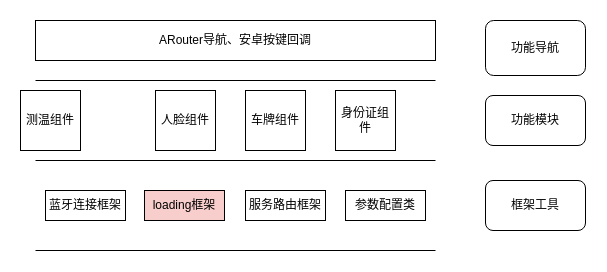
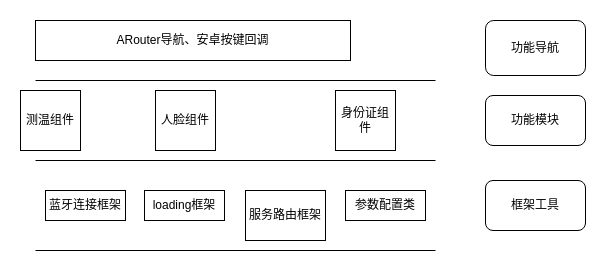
- <mxCell id="2" value="ARouter导航、安卓按键回调" style="rounded=0;whiteSpace=wrap;html=1;" vertex="1" parent="1"><mxGeometry x="35" y="20" width="400" height="40" as="geometry" /></mxCell>
+ <mxCell id="2" value="ARouter导航、安卓按键回调" style="rounded=0;whiteSpace=wrap;html=1;" vertex="1" parent="1"><mxGeometry x="35" y="20" width="315" height="40" as="geometry" /></mxCell>
- <mxCell id="7" value="车牌组件" style="rounded=0;whiteSpace=wrap;html=1;" vertex="1" parent="1"><mxGeometry x="245" y="90" width="60" height="60" as="geometry" /></mxCell>
- <mxCell id="13" value="loading框架" style="rounded=0;whiteSpace=wrap;html=1;fillColor=#f8cecc;" vertex="1" parent="1"><mxGeometry x="144" y="190" width="80" height="30" as="geometry" /></mxCell>
+ <mxCell id="13" value="loading框架" style="rounded=0;whiteSpace=wrap;html=1;" vertex="1" parent="1"><mxGeometry x="144" y="190" width="80" height="30" as="geometry" /></mxCell>
- <mxCell id="16" value="服务路由框架" style="rounded=0;whiteSpace=wrap;html=1;" vertex="1" parent="1"><mxGeometry x="245" y="190" width="80" height="30" as="geometry" /></mxCell>
+ <mxCell id="16" value="服务路由框架" style="rounded=0;whiteSpace=wrap;html=1;" vertex="1" parent="1"><mxGeometry x="245" y="190" width="80" height="50" as="geometry" /></mxCell>
